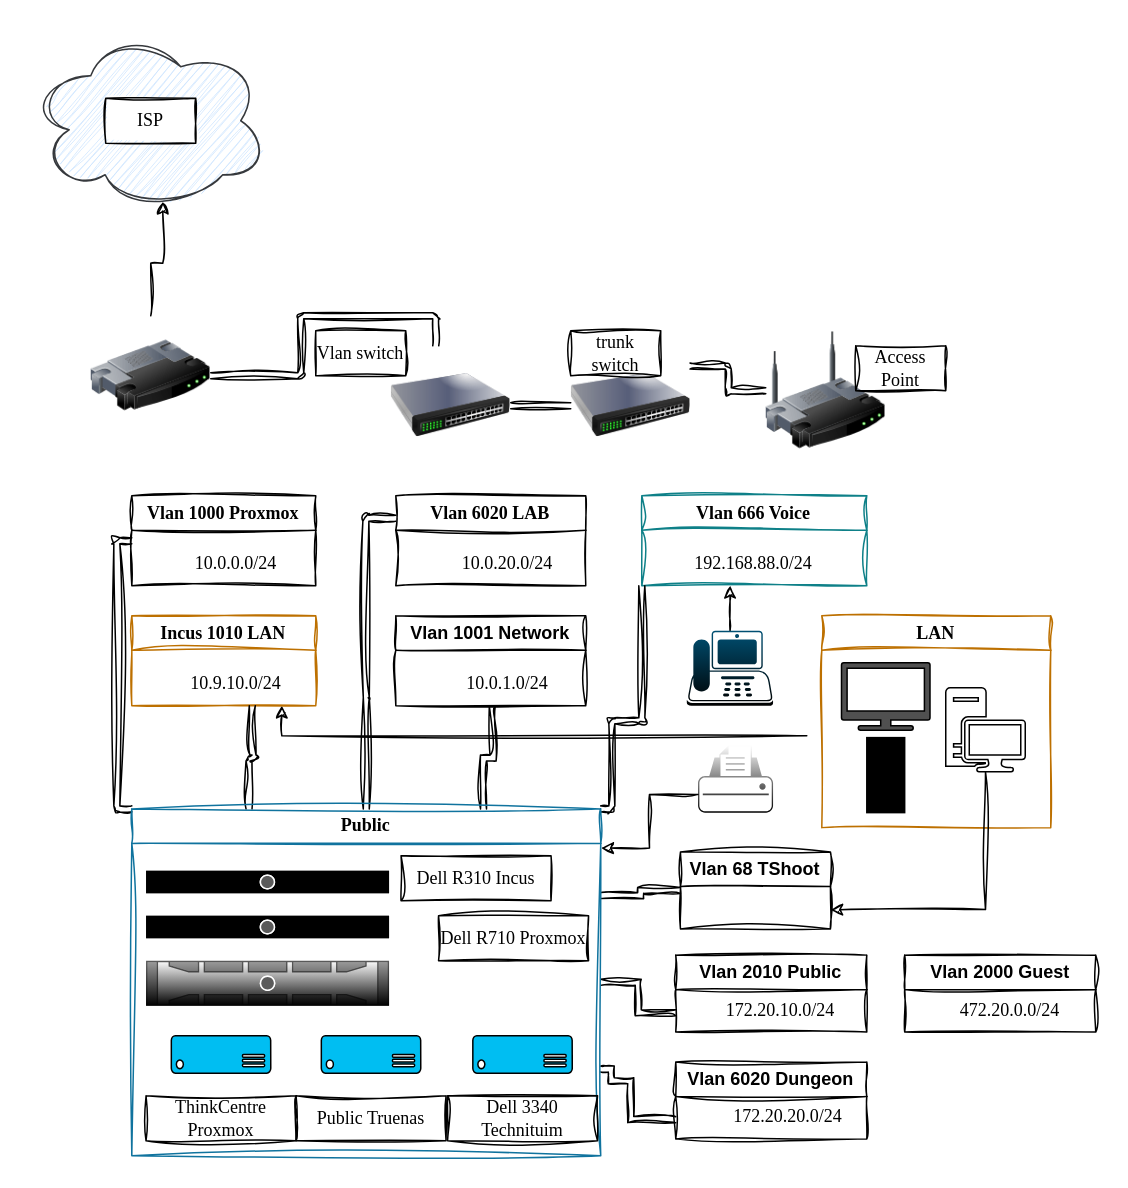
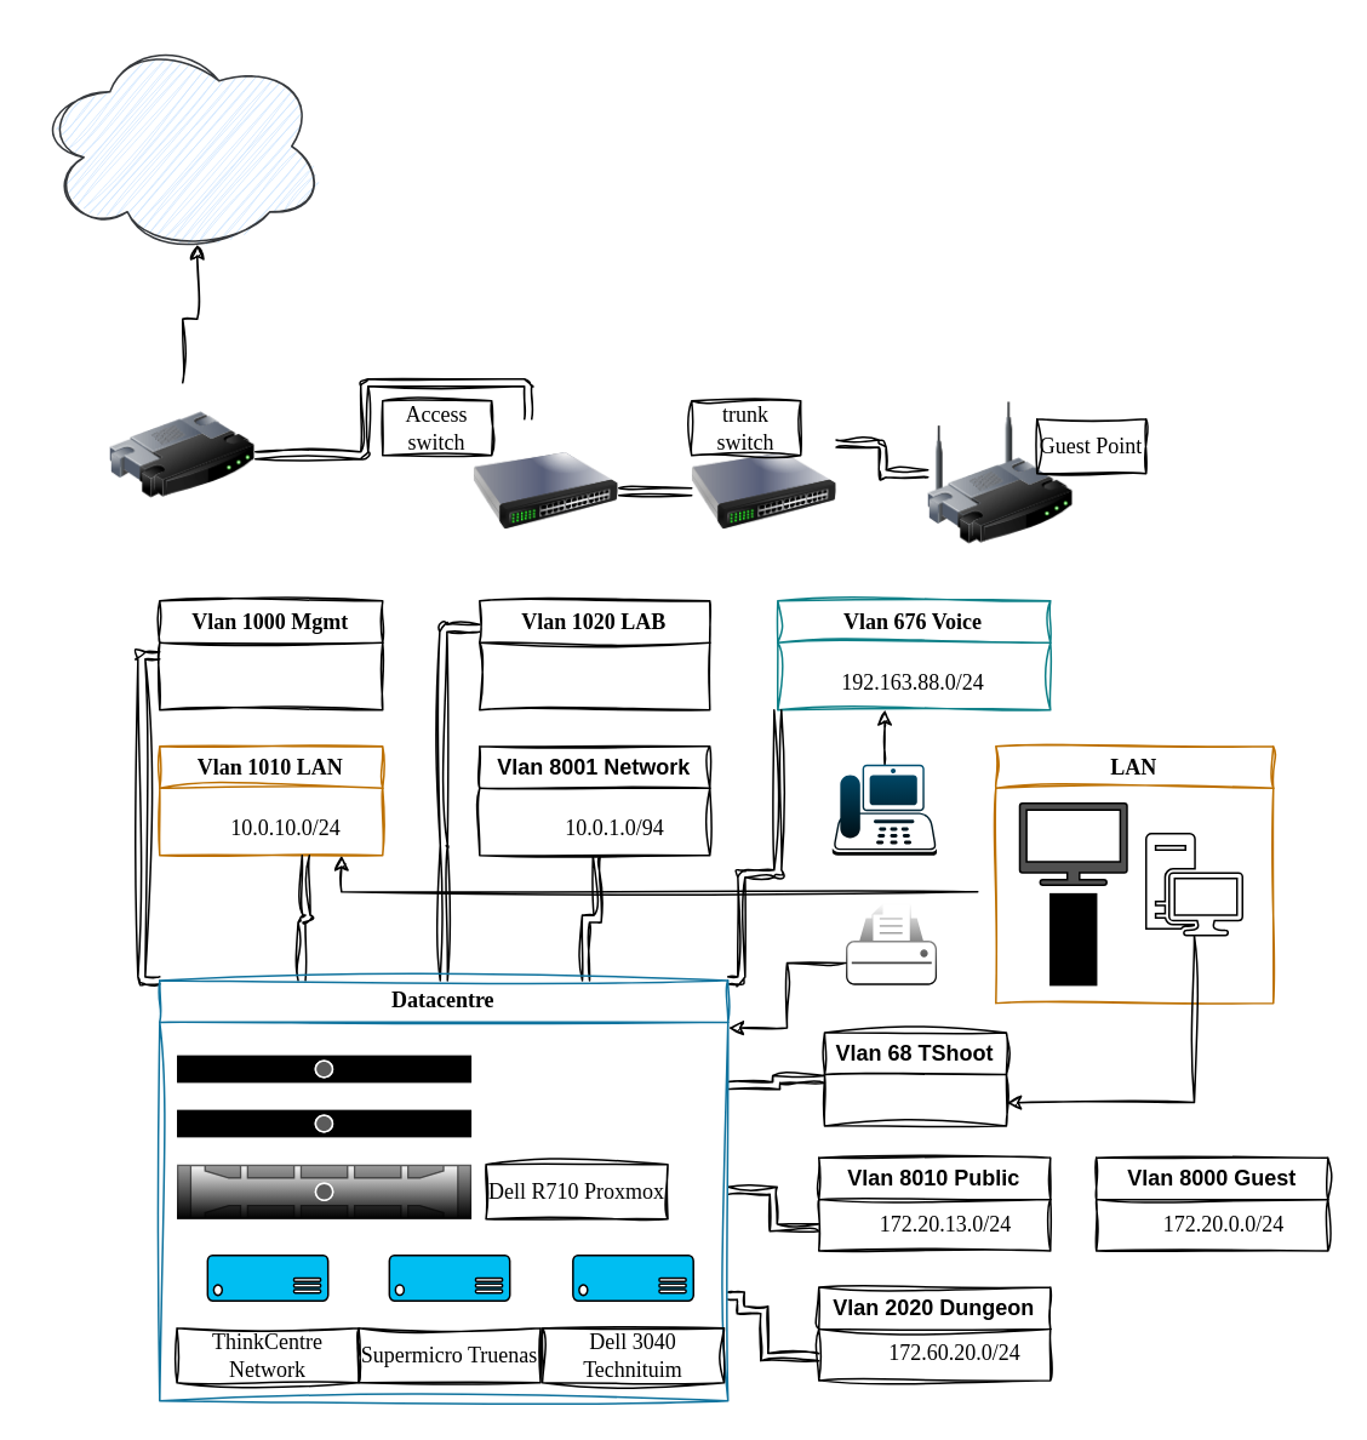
- <mxCell id="4" value="ISP" style="text;html=1;align=center;verticalAlign=middle;whiteSpace=wrap;rounded=0;fillColor=default;sketch=1;curveFitting=1;jiggle=2;strokeColor=default;fontFamily=Comic Sans MS;fontSize=12;fontColor=default;" vertex="1" parent="2"><mxGeometry x="50" y="45" width="60" height="30" as="geometry" /></mxCell>
- <mxCell id="14" value="Vlan switch" style="text;html=1;align=center;verticalAlign=middle;whiteSpace=wrap;rounded=0;sketch=1;curveFitting=1;jiggle=2;strokeColor=default;fontFamily=Comic Sans MS;fontSize=12;fontColor=default;" vertex="1" parent="1"><mxGeometry x="210" y="220" width="60" height="30" as="geometry" /></mxCell>
+ <mxCell id="14" value="Access switch" style="text;html=1;align=center;verticalAlign=middle;whiteSpace=wrap;rounded=0;sketch=1;curveFitting=1;jiggle=2;strokeColor=default;fontFamily=Comic Sans MS;fontSize=12;fontColor=default;" vertex="1" parent="1"><mxGeometry x="210" y="220" width="60" height="30" as="geometry" /></mxCell>
- <mxCell id="16" value="Access Point" style="text;html=1;align=center;verticalAlign=middle;whiteSpace=wrap;rounded=0;sketch=1;curveFitting=1;jiggle=2;strokeColor=default;fontFamily=Comic Sans MS;fontSize=12;fontColor=default;" vertex="1" parent="1"><mxGeometry x="570" y="230" width="60" height="30" as="geometry" /></mxCell>
+ <mxCell id="16" value="Guest Point" style="text;html=1;align=center;verticalAlign=middle;whiteSpace=wrap;rounded=0;sketch=1;curveFitting=1;jiggle=2;strokeColor=default;fontFamily=Comic Sans MS;fontSize=12;fontColor=default;" vertex="1" parent="1"><mxGeometry x="570" y="230" width="60" height="30" as="geometry" /></mxCell>
- <mxCell id="12" value="Vlan 1000 Proxmox" style="swimlane;whiteSpace=wrap;html=1;sketch=1;curveFitting=1;jiggle=2;rounded=0;align=center;verticalAlign=middle;fontFamily=Comic Sans MS;fontSize=12;fontColor=default;fillColor=none;gradientColor=none;" vertex="1" parent="1"><mxGeometry x="87.37" y="330" width="122.63" height="60" as="geometry" /></mxCell>
+ <mxCell id="12" value="Vlan 1000 Mgmt" style="swimlane;whiteSpace=wrap;html=1;sketch=1;curveFitting=1;jiggle=2;rounded=0;align=center;verticalAlign=middle;fontFamily=Comic Sans MS;fontSize=12;fontColor=default;fillColor=none;gradientColor=none;" vertex="1" parent="1"><mxGeometry x="87.37" y="330" width="122.63" height="60" as="geometry" /></mxCell>
- <mxCell id="24" value="Vlan 6020 LAB" style="swimlane;whiteSpace=wrap;html=1;sketch=1;curveFitting=1;jiggle=2;rounded=0;align=center;verticalAlign=middle;fontFamily=Comic Sans MS;fontSize=12;fontColor=default;fillColor=none;gradientColor=none;" vertex="1" parent="1"><mxGeometry x="263.37" y="330" width="126.63" height="60" as="geometry" /></mxCell>
+ <mxCell id="24" value="Vlan 1020 LAB" style="swimlane;whiteSpace=wrap;html=1;sketch=1;curveFitting=1;jiggle=2;rounded=0;align=center;verticalAlign=middle;fontFamily=Comic Sans MS;fontSize=12;fontColor=default;fillColor=none;gradientColor=none;" vertex="1" parent="1"><mxGeometry x="263.37" y="330" width="126.63" height="60" as="geometry" /></mxCell>
- <mxCell id="20" value="Vlan 666 Voice" style="swimlane;whiteSpace=wrap;html=1;sketch=1;curveFitting=1;jiggle=2;startSize=23;fillColor=none;strokeColor=#0e8088;rounded=0;align=center;verticalAlign=middle;fontFamily=Comic Sans MS;fontSize=12;fontColor=default;gradientColor=none;" vertex="1" parent="1"><mxGeometry x="427.37" y="330" width="150" height="60" as="geometry" /></mxCell>
+ <mxCell id="20" value="Vlan 676 Voice" style="swimlane;whiteSpace=wrap;html=1;sketch=1;curveFitting=1;jiggle=2;startSize=23;fillColor=none;strokeColor=#0e8088;rounded=0;align=center;verticalAlign=middle;fontFamily=Comic Sans MS;fontSize=12;fontColor=default;gradientColor=none;" vertex="1" parent="1"><mxGeometry x="427.37" y="330" width="150" height="60" as="geometry" /></mxCell>
- <mxCell id="13" value="10.0.0.0/24" style="text;html=1;align=center;verticalAlign=middle;whiteSpace=wrap;rounded=0;fontFamily=Comic Sans MS;fontSize=12;fontColor=default;" vertex="1" parent="12"><mxGeometry x="40" y="30" width="60" height="30" as="geometry" /></mxCell>
- <mxCell id="25" value="10.0.20.0/24" style="text;html=1;align=center;verticalAlign=middle;whiteSpace=wrap;rounded=0;fontFamily=Comic Sans MS;fontSize=12;fontColor=default;" vertex="1" parent="24"><mxGeometry x="45" y="30" width="60" height="30" as="geometry" /></mxCell>
- <mxCell id="21" value="192.168.88.0/24" style="text;html=1;align=center;verticalAlign=middle;whiteSpace=wrap;rounded=0;fontFamily=Comic Sans MS;fontSize=12;fontColor=default;" vertex="1" parent="20"><mxGeometry x="45" y="30" width="60" height="30" as="geometry" /></mxCell>
+ <mxCell id="21" value="192.163.88.0/24" style="text;html=1;align=center;verticalAlign=middle;whiteSpace=wrap;rounded=0;fontFamily=Comic Sans MS;fontSize=12;fontColor=default;" vertex="1" parent="20"><mxGeometry x="45" y="30" width="60" height="30" as="geometry" /></mxCell>
- <mxCell id="18" value="Incus 1010 LAN" style="swimlane;whiteSpace=wrap;html=1;sketch=1;curveFitting=1;jiggle=2;fillColor=none;strokeColor=#BD7000;fontColor=default;rounded=0;align=center;verticalAlign=middle;fontFamily=Comic Sans MS;fontSize=12;gradientColor=none;" vertex="1" parent="1"><mxGeometry x="87.37" y="410" width="122.63" height="60" as="geometry" /></mxCell>
+ <mxCell id="18" value="Vlan 1010 LAN" style="swimlane;whiteSpace=wrap;html=1;sketch=1;curveFitting=1;jiggle=2;fillColor=none;strokeColor=#BD7000;fontColor=default;rounded=0;align=center;verticalAlign=middle;fontFamily=Comic Sans MS;fontSize=12;gradientColor=none;" vertex="1" parent="1"><mxGeometry x="87.37" y="410" width="122.63" height="60" as="geometry" /></mxCell>
- <mxCell id="26" value="Vlan 1001 Network" style="swimlane;whiteSpace=wrap;html=1;sketch=1;curveFitting=1;jiggle=2;" vertex="1" parent="1"><mxGeometry x="263.37" y="410" width="126.63" height="60" as="geometry" /></mxCell>
+ <mxCell id="26" value="Vlan 8001 Network" style="swimlane;whiteSpace=wrap;html=1;sketch=1;curveFitting=1;jiggle=2;" vertex="1" parent="1"><mxGeometry x="263.37" y="410" width="126.63" height="60" as="geometry" /></mxCell>
- <mxCell id="19" value="10.9.10.0/24" style="text;html=1;align=center;verticalAlign=middle;whiteSpace=wrap;rounded=0;fontFamily=Comic Sans MS;fontSize=12;fontColor=default;" vertex="1" parent="18"><mxGeometry x="40" y="30" width="60" height="30" as="geometry" /></mxCell>
+ <mxCell id="19" value="10.0.10.0/24" style="text;html=1;align=center;verticalAlign=middle;whiteSpace=wrap;rounded=0;fontFamily=Comic Sans MS;fontSize=12;fontColor=default;" vertex="1" parent="18"><mxGeometry x="40" y="30" width="60" height="30" as="geometry" /></mxCell>
- <mxCell id="27" value="10.0.1.0/24" style="text;html=1;align=center;verticalAlign=middle;whiteSpace=wrap;rounded=0;fontFamily=Comic Sans MS;fontSize=12;fontColor=default;" vertex="1" parent="26"><mxGeometry x="45" y="30" width="60" height="30" as="geometry" /></mxCell>
+ <mxCell id="27" value="10.0.1.0/94" style="text;html=1;align=center;verticalAlign=middle;whiteSpace=wrap;rounded=0;fontFamily=Comic Sans MS;fontSize=12;fontColor=default;" vertex="1" parent="26"><mxGeometry x="45" y="30" width="60" height="30" as="geometry" /></mxCell>
- <mxCell id="38" value="&lt;font face=&quot;Comic Sans MS&quot;&gt;Public&lt;/font&gt;" style="swimlane;whiteSpace=wrap;html=1;sketch=1;curveFitting=1;jiggle=2;rounded=0;fillColor=none;strokeColor=#10739e;" vertex="1" parent="1"><mxGeometry x="87.37" y="538.75" width="312.63" height="231.25" as="geometry" /></mxCell>
+ <mxCell id="38" value="&lt;font face=&quot;Comic Sans MS&quot;&gt;Datacentre&lt;/font&gt;" style="swimlane;whiteSpace=wrap;html=1;sketch=1;curveFitting=1;jiggle=2;rounded=0;fillColor=none;strokeColor=#10739e;" vertex="1" parent="1"><mxGeometry x="87.37" y="538.75" width="312.63" height="231.25" as="geometry" /></mxCell>
- <mxCell id="42" value="Dell R310 Incus" style="text;html=1;align=center;verticalAlign=middle;whiteSpace=wrap;rounded=0;sketch=1;curveFitting=1;jiggle=2;strokeColor=default;fontFamily=Comic Sans MS;fontSize=12;fontColor=default;" vertex="1" parent="38"><mxGeometry x="179.5" y="31.25" width="100" height="30" as="geometry" /></mxCell>
- <mxCell id="43" value="Dell R710 Proxmox" style="text;html=1;align=center;verticalAlign=middle;whiteSpace=wrap;rounded=0;sketch=1;curveFitting=1;jiggle=2;strokeColor=default;fontFamily=Comic Sans MS;fontSize=12;fontColor=default;" vertex="1" parent="38"><mxGeometry x="204.5" y="71.25" width="100" height="30" as="geometry" /></mxCell>
+ <mxCell id="43" value="Dell R710 Proxmox" style="text;html=1;align=center;verticalAlign=middle;whiteSpace=wrap;rounded=0;sketch=1;curveFitting=1;jiggle=2;strokeColor=default;fontFamily=Comic Sans MS;fontSize=12;fontColor=default;" vertex="1" parent="38"><mxGeometry x="179.5" y="101.25" width="100" height="30" as="geometry" /></mxCell>
- <mxCell id="54" value="Vlan 2010 Public" style="swimlane;whiteSpace=wrap;html=1;sketch=1;curveFitting=1;jiggle=2;" vertex="1" parent="1"><mxGeometry x="450" y="636.25" width="127.37" height="51.25" as="geometry" /></mxCell>
+ <mxCell id="54" value="Vlan 8010 Public" style="swimlane;whiteSpace=wrap;html=1;sketch=1;curveFitting=1;jiggle=2;" vertex="1" parent="1"><mxGeometry x="450" y="636.25" width="127.37" height="51.25" as="geometry" /></mxCell>
- <mxCell id="22" value="Vlan 2000 Guest" style="swimlane;whiteSpace=wrap;html=1;sketch=1;curveFitting=1;jiggle=2;fillColor=default;strokeColor=default;align=center;verticalAlign=middle;fontFamily=Helvetica;fontSize=12;fontColor=default;fontStyle=1;" vertex="1" parent="1"><mxGeometry x="602.63" y="636.25" width="127.37" height="51.25" as="geometry" /></mxCell>
+ <mxCell id="22" value="Vlan 8000 Guest" style="swimlane;whiteSpace=wrap;html=1;sketch=1;curveFitting=1;jiggle=2;fillColor=default;strokeColor=default;align=center;verticalAlign=middle;fontFamily=Helvetica;fontSize=12;fontColor=default;fontStyle=1;" vertex="1" parent="1"><mxGeometry x="602.63" y="636.25" width="127.37" height="51.25" as="geometry" /></mxCell>
- <mxCell id="55" value="172.20.10.0/24" style="text;html=1;align=center;verticalAlign=middle;whiteSpace=wrap;rounded=0;fontFamily=Comic Sans MS;fontSize=12;fontColor=default;" vertex="1" parent="54"><mxGeometry x="40" y="21.25" width="60" height="30" as="geometry" /></mxCell>
+ <mxCell id="55" value="172.20.13.0/24" style="text;html=1;align=center;verticalAlign=middle;whiteSpace=wrap;rounded=0;fontFamily=Comic Sans MS;fontSize=12;fontColor=default;" vertex="1" parent="54"><mxGeometry x="40" y="21.25" width="60" height="30" as="geometry" /></mxCell>
- <mxCell id="23" value="472.20.0.0/24" style="text;html=1;align=center;verticalAlign=middle;whiteSpace=wrap;rounded=0;fontFamily=Comic Sans MS;fontSize=12;fontColor=default;fontStyle=0;" vertex="1" parent="22"><mxGeometry x="40" y="21.25" width="60" height="30" as="geometry" /></mxCell>
+ <mxCell id="23" value="172.20.0.0/24" style="text;html=1;align=center;verticalAlign=middle;whiteSpace=wrap;rounded=0;fontFamily=Comic Sans MS;fontSize=12;fontColor=default;fontStyle=0;" vertex="1" parent="22"><mxGeometry x="40" y="21.25" width="60" height="30" as="geometry" /></mxCell>
- <mxCell id="51" value="Vlan 6020 Dungeon" style="swimlane;whiteSpace=wrap;html=1;sketch=1;curveFitting=1;jiggle=2;" vertex="1" parent="1"><mxGeometry x="450" y="707.5" width="127.37" height="51.25" as="geometry" /></mxCell>
+ <mxCell id="51" value="Vlan 2020 Dungeon" style="swimlane;whiteSpace=wrap;html=1;sketch=1;curveFitting=1;jiggle=2;" vertex="1" parent="1"><mxGeometry x="450" y="707.5" width="127.37" height="51.25" as="geometry" /></mxCell>
- <mxCell id="52" value="172.20.20.0/24" style="text;html=1;align=center;verticalAlign=middle;whiteSpace=wrap;rounded=0;fontFamily=Comic Sans MS;" vertex="1" parent="51"><mxGeometry x="45" y="21.25" width="60" height="30" as="geometry" /></mxCell>
+ <mxCell id="52" value="172.60.20.0/24" style="text;html=1;align=center;verticalAlign=middle;whiteSpace=wrap;rounded=0;fontFamily=Comic Sans MS;" vertex="1" parent="51"><mxGeometry x="45" y="21.25" width="60" height="30" as="geometry" /></mxCell>
- <mxCell id="49" value="ThinkCentre Proxmox" style="text;html=1;align=center;verticalAlign=middle;whiteSpace=wrap;rounded=0;sketch=1;curveFitting=1;jiggle=2;strokeColor=default;fontFamily=Comic Sans MS;fontSize=12;fontColor=default;" vertex="1" parent="38"><mxGeometry x="9.5" y="191.25" width="100" height="30" as="geometry" /></mxCell>
+ <mxCell id="49" value="ThinkCentre Network" style="text;html=1;align=center;verticalAlign=middle;whiteSpace=wrap;rounded=0;sketch=1;curveFitting=1;jiggle=2;strokeColor=default;fontFamily=Comic Sans MS;fontSize=12;fontColor=default;" vertex="1" parent="38"><mxGeometry x="9.5" y="191.25" width="100" height="30" as="geometry" /></mxCell>
- <mxCell id="45" value="Public Truenas" style="text;html=1;align=center;verticalAlign=middle;whiteSpace=wrap;rounded=0;sketch=1;curveFitting=1;jiggle=2;strokeColor=default;fontFamily=Comic Sans MS;fontSize=12;fontColor=default;" vertex="1" parent="38"><mxGeometry x="109.5" y="191.25" width="100" height="30" as="geometry" /></mxCell>
+ <mxCell id="45" value="Supermicro Truenas" style="text;html=1;align=center;verticalAlign=middle;whiteSpace=wrap;rounded=0;sketch=1;curveFitting=1;jiggle=2;strokeColor=default;fontFamily=Comic Sans MS;fontSize=12;fontColor=default;" vertex="1" parent="38"><mxGeometry x="109.5" y="191.25" width="100" height="30" as="geometry" /></mxCell>
- <mxCell id="46" value="Dell 3340 Technituim" style="text;html=1;align=center;verticalAlign=middle;whiteSpace=wrap;rounded=0;sketch=1;curveFitting=1;jiggle=2;strokeColor=default;fontFamily=Comic Sans MS;fontSize=12;fontColor=default;" vertex="1" parent="38"><mxGeometry x="210.5" y="191.25" width="100" height="30" as="geometry" /></mxCell>
+ <mxCell id="46" value="Dell 3040 Technituim" style="text;html=1;align=center;verticalAlign=middle;whiteSpace=wrap;rounded=0;sketch=1;curveFitting=1;jiggle=2;strokeColor=default;fontFamily=Comic Sans MS;fontSize=12;fontColor=default;" vertex="1" parent="38"><mxGeometry x="210.5" y="191.25" width="100" height="30" as="geometry" /></mxCell>
